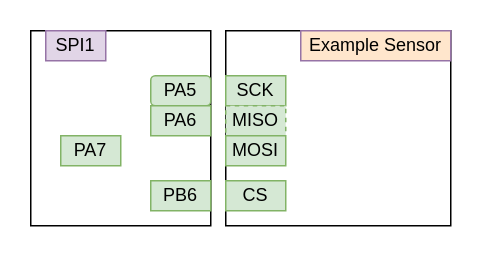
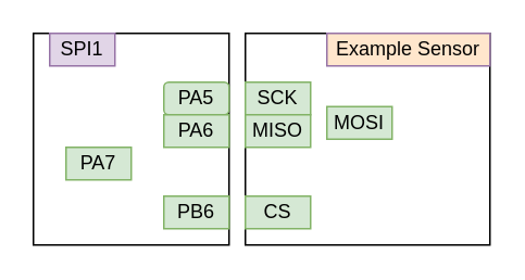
- <mxCell id="13" value="MISO" style="rounded=0;whiteSpace=wrap;html=1;fillColor=#d5e8d4;strokeColor=#82b366;dashed=1;" parent="8" vertex="1"><mxGeometry y="50" width="40" height="20" as="geometry" /></mxCell>
+ <mxCell id="13" value="MISO" style="rounded=0;whiteSpace=wrap;html=1;fillColor=#d5e8d4;strokeColor=#82b366;" parent="8" vertex="1"><mxGeometry y="50" width="40" height="20" as="geometry" /></mxCell>
- <mxCell id="14" value="MOSI" style="rounded=0;whiteSpace=wrap;html=1;fillColor=#d5e8d4;strokeColor=#82b366;" parent="8" vertex="1"><mxGeometry y="70" width="40" height="20" as="geometry" /></mxCell>
+ <mxCell id="14" value="MOSI" style="rounded=0;whiteSpace=wrap;html=1;fillColor=#d5e8d4;strokeColor=#82b366;" parent="8" vertex="1"><mxGeometry x="50" y="45" width="40" height="20" as="geometry" /></mxCell>
